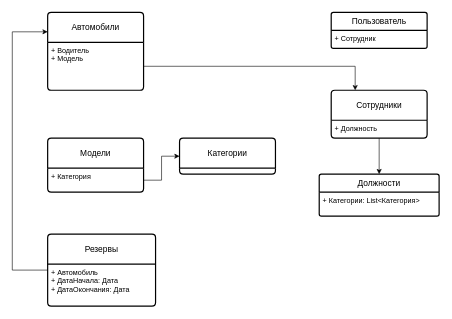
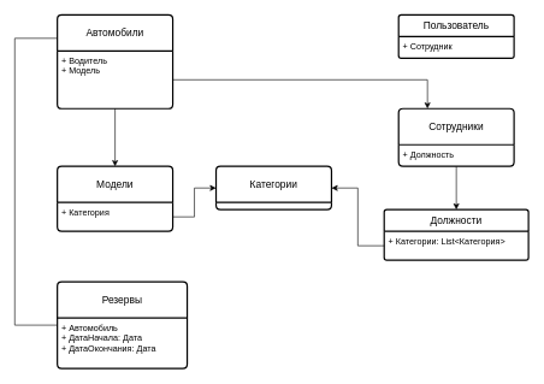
- <mxCell id="4" style="edgeStyle=orthogonalEdgeStyle;rounded=0;orthogonalLoop=1;jettySize=auto;html=1;entryX=0;entryY=0.25;entryDx=0;entryDy=0;" edge="1" parent="1" source="5" target="2"><mxGeometry relative="1" as="geometry"><mxPoint x="49" y="50" as="targetPoint" /><Array as="points"><mxPoint x="20" y="450" /><mxPoint x="20" y="53" /></Array></mxGeometry></mxCell>
+ <mxCell id="4" style="edgeStyle=orthogonalEdgeStyle;rounded=0;orthogonalLoop=1;jettySize=auto;html=1;entryX=0;entryY=0.25;entryDx=0;entryDy=0;endArrow=none;" edge="1" parent="1" source="5" target="2"><mxGeometry relative="1" as="geometry"><mxPoint x="49" y="50" as="targetPoint" /><Array as="points"><mxPoint x="20" y="450" /><mxPoint x="20" y="53" /></Array></mxGeometry></mxCell>
+ <mxCell id="17" style="edgeStyle=orthogonalEdgeStyle;rounded=0;orthogonalLoop=1;jettySize=auto;html=1;entryX=0.5;entryY=0;entryDx=0;entryDy=0;" edge="1" parent="1" source="3" target="14"><mxGeometry relative="1" as="geometry" /></mxCell>
+ <mxCell id="20" style="edgeStyle=orthogonalEdgeStyle;rounded=0;orthogonalLoop=1;jettySize=auto;html=1;entryX=1;entryY=0.5;entryDx=0;entryDy=0;" edge="1" parent="1" source="8" target="18"><mxGeometry relative="1" as="geometry" /></mxCell>
